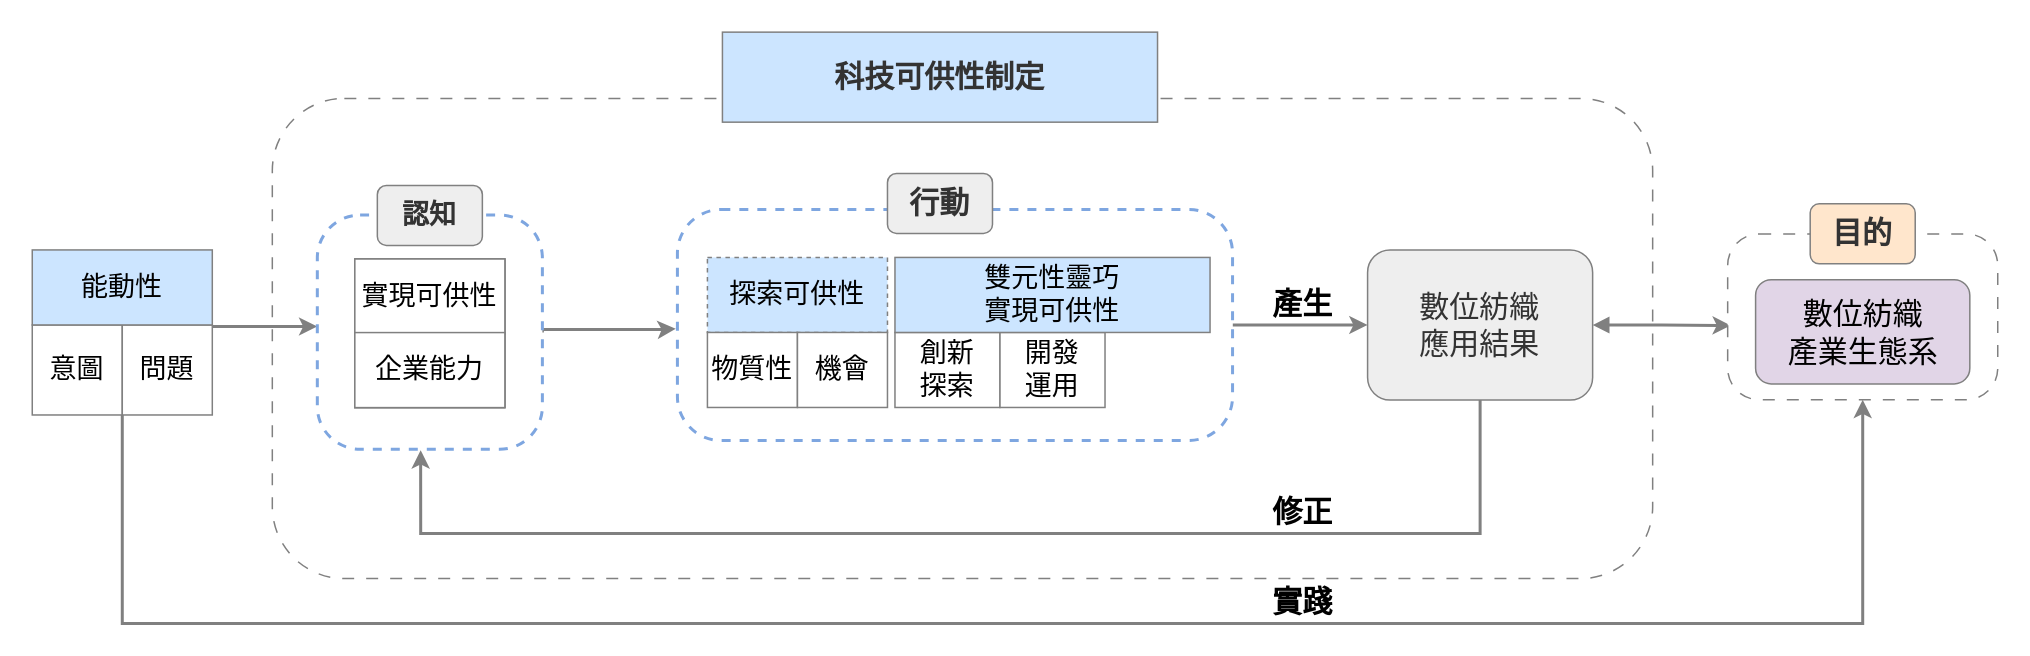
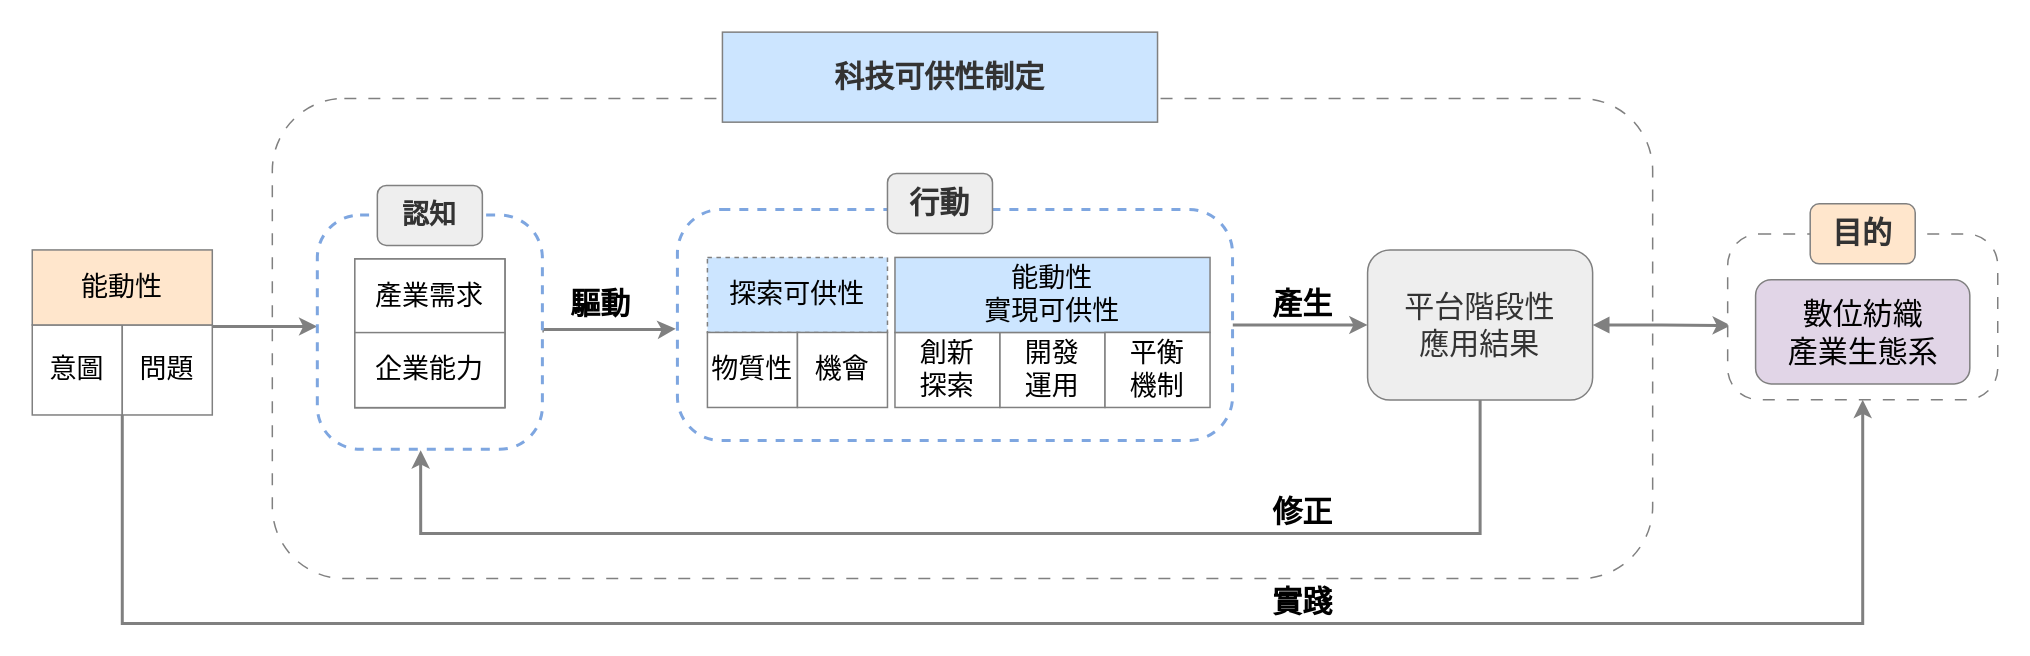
- <mxCell id="21" value="能動性" style="rounded=0;whiteSpace=wrap;html=1;movable=1;resizable=1;rotatable=1;deletable=1;editable=1;locked=0;connectable=1;fontFamily=標楷體;fontSize=18;fontStyle=0;fillColor=#cce5ff;strokeColor=#808080;align=center;verticalAlign=middle;fontColor=default;" parent="18" vertex="1"><mxGeometry x="0.003" width="120" height="50" as="geometry" /></mxCell>
+ <mxCell id="21" value="能動性" style="rounded=0;whiteSpace=wrap;html=1;movable=1;resizable=1;rotatable=1;deletable=1;editable=1;locked=0;connectable=1;fontFamily=標楷體;fontSize=18;fontStyle=0;fillColor=#ffe6cc;strokeColor=#808080;align=center;verticalAlign=middle;fontColor=default;" parent="18" vertex="1"><mxGeometry x="0.003" width="120" height="50" as="geometry" /></mxCell>
- <mxCell id="39" value="雙元性靈巧&lt;div&gt;實現可供性&lt;/div&gt;" style="rounded=0;whiteSpace=wrap;html=1;fontSize=18;fontFamily=標楷體;movable=1;resizable=1;rotatable=1;deletable=1;editable=1;locked=0;connectable=1;fillColor=#cce5ff;strokeColor=#808080;fontStyle=0;align=center;verticalAlign=middle;fontColor=default;" parent="36" vertex="1"><mxGeometry width="210" height="50" as="geometry" /></mxCell>
+ <mxCell id="39" value="能動性&lt;div&gt;實現可供性&lt;/div&gt;" style="rounded=0;whiteSpace=wrap;html=1;fontSize=18;fontFamily=標楷體;movable=1;resizable=1;rotatable=1;deletable=1;editable=1;locked=0;connectable=1;fillColor=#cce5ff;strokeColor=#808080;fontStyle=0;align=center;verticalAlign=middle;fontColor=default;" parent="36" vertex="1"><mxGeometry width="210" height="50" as="geometry" /></mxCell>
- <mxCell id="27" value="實現可供性" style="rounded=0;whiteSpace=wrap;html=1;movable=1;resizable=1;rotatable=1;deletable=1;editable=1;locked=0;connectable=1;fontFamily=標楷體;fontSize=18;fontStyle=0;strokeColor=#808080;align=center;verticalAlign=middle;fontColor=default;fillColor=default;" parent="26" vertex="1"><mxGeometry width="100" height="50" as="geometry" /></mxCell>
+ <mxCell id="27" value="產業需求" style="rounded=0;whiteSpace=wrap;html=1;movable=1;resizable=1;rotatable=1;deletable=1;editable=1;locked=0;connectable=1;fontFamily=標楷體;fontSize=18;fontStyle=0;strokeColor=#808080;align=center;verticalAlign=middle;fontColor=default;fillColor=default;" parent="26" vertex="1"><mxGeometry width="100" height="50" as="geometry" /></mxCell>
+ <mxCell id="3" value="&lt;font style=&quot;font-size: 20px;&quot; face=&quot;標楷體&quot;&gt;&lt;b style=&quot;&quot;&gt;驅&lt;/b&gt;&lt;/font&gt;&lt;b style=&quot;font-size: 20px; font-family: 標楷體; background-color: transparent; color: light-dark(rgb(0, 0, 0), rgb(255, 255, 255));&quot;&gt;動&lt;/b&gt;" style="text;html=1;align=center;verticalAlign=middle;whiteSpace=wrap;rounded=0;fontFamily=Helvetica;fontSize=12;fontColor=default;" parent="1" vertex="1"><mxGeometry x="373.003" y="185.535" width="54.375" height="30" as="geometry" /></mxCell>
- <mxCell id="11" value="&lt;font style=&quot;font-size: 20px;&quot; color=&quot;#333333&quot;&gt;數位紡織&lt;/font&gt;&lt;div&gt;&lt;font style=&quot;font-size: 20px;&quot; color=&quot;#333333&quot;&gt;應用結果&lt;/font&gt;&lt;/div&gt;" style="rounded=1;whiteSpace=wrap;html=1;strokeColor=#808080;fillColor=#eeeeee;fontFamily=標楷體;fontSize=18;fontStyle=0;align=center;verticalAlign=middle;fontColor=default;" parent="1" vertex="1"><mxGeometry x="911" y="166" width="150" height="100" as="geometry" /></mxCell>
+ <mxCell id="11" value="&lt;font style=&quot;font-size: 20px;&quot; color=&quot;#333333&quot;&gt;平台階段性&lt;/font&gt;&lt;div&gt;&lt;font style=&quot;font-size: 20px;&quot; color=&quot;#333333&quot;&gt;應用結果&lt;/font&gt;&lt;/div&gt;" style="rounded=1;whiteSpace=wrap;html=1;strokeColor=#808080;fillColor=#eeeeee;fontFamily=標楷體;fontSize=18;fontStyle=0;align=center;verticalAlign=middle;fontColor=default;" parent="1" vertex="1"><mxGeometry x="911" y="166" width="150" height="100" as="geometry" /></mxCell>
+ <mxCell id="40" value="平衡&lt;div&gt;機制&lt;/div&gt;" style="rounded=0;whiteSpace=wrap;html=1;movable=1;resizable=1;rotatable=1;deletable=1;editable=1;locked=0;connectable=1;fontFamily=標楷體;fontSize=18;fontStyle=0;strokeColor=#808080;align=center;verticalAlign=middle;fontColor=default;fillColor=default;" parent="36" vertex="1"><mxGeometry x="140.0" y="50" width="70" height="50" as="geometry" /></mxCell>
